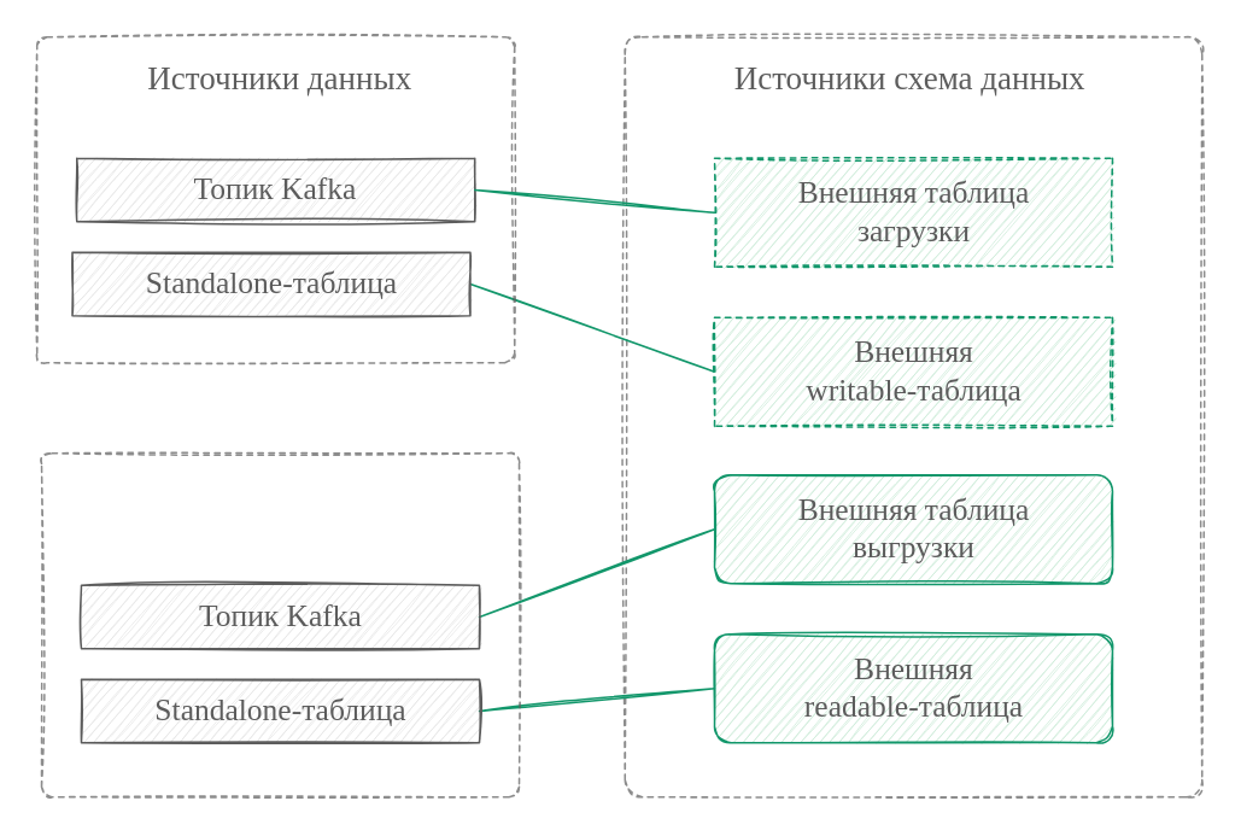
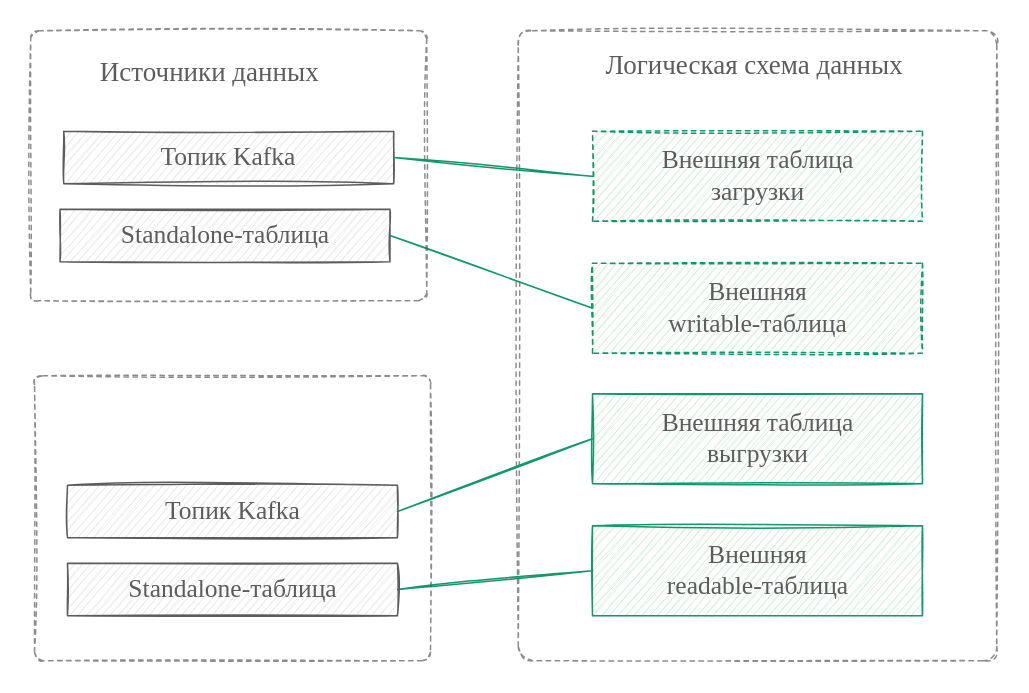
- <mxCell id="9" value="&lt;font color=&quot;#5c5c5c&quot; face=&quot;Comic Sans MS&quot; style=&quot;font-size: 18px&quot;&gt;&lt;span style=&quot;font-size: 18px&quot;&gt;Источники данных&lt;/span&gt;&lt;/font&gt;" style="text;html=1;strokeColor=none;fillColor=none;align=center;verticalAlign=middle;whiteSpace=wrap;rounded=0;fontSize=18;" parent="1" vertex="1"><mxGeometry x="42" y="33" width="225" height="20" as="geometry" /></mxCell>
+ <mxCell id="9" value="&lt;font color=&quot;#5c5c5c&quot; face=&quot;Comic Sans MS&quot; style=&quot;font-size: 18px&quot;&gt;&lt;span style=&quot;font-size: 18px&quot;&gt;Источники данных&lt;/span&gt;&lt;/font&gt;" style="text;html=1;strokeColor=none;fillColor=none;align=center;verticalAlign=middle;whiteSpace=wrap;rounded=0;fontSize=18;" parent="1" vertex="1"><mxGeometry x="27" y="38" width="225" height="20" as="geometry" /></mxCell>
- <mxCell id="6" value="&lt;font color=&quot;#5c5c5c&quot; face=&quot;Comic Sans MS&quot; style=&quot;font-size: 18px;&quot;&gt;&lt;span style=&quot;font-size: 18px;&quot;&gt;Источники схема данных&amp;nbsp;&lt;/span&gt;&lt;/font&gt;" style="text;html=1;strokeColor=none;fillColor=none;align=center;verticalAlign=middle;whiteSpace=wrap;rounded=0;fontSize=18;" parent="1" vertex="1"><mxGeometry x="349.5" y="33" width="310" height="20" as="geometry" /></mxCell>
+ <mxCell id="6" value="&lt;font color=&quot;#5c5c5c&quot; face=&quot;Comic Sans MS&quot; style=&quot;font-size: 18px;&quot;&gt;&lt;span style=&quot;font-size: 18px;&quot;&gt;Логическая схема данных&amp;nbsp;&lt;/span&gt;&lt;/font&gt;" style="text;html=1;strokeColor=none;fillColor=none;align=center;verticalAlign=middle;whiteSpace=wrap;rounded=0;fontSize=18;" parent="1" vertex="1"><mxGeometry x="349.5" y="33" width="310" height="20" as="geometry" /></mxCell>
- <mxCell id="10" value="&lt;font color=&quot;#5c5c5c&quot; style=&quot;font-size: 17px&quot;&gt;&lt;span style=&quot;font-size: 17px&quot;&gt;&lt;span style=&quot;font-size: 17px&quot;&gt;Внешняя таблица&lt;br&gt;выгрузки&lt;/span&gt;&lt;/span&gt;&lt;/font&gt;" style="whiteSpace=wrap;html=1;fontStyle=0;sketch=1;fontFamily=Comic Sans MS;strokeColor=#12976B;fillColor=#CCEBD8;fontSize=17;rounded=1;" parent="1" vertex="1"><mxGeometry x="394.5" y="262" width="220" height="60" as="geometry" /></mxCell>
+ <mxCell id="10" value="&lt;font color=&quot;#5c5c5c&quot; style=&quot;font-size: 17px&quot;&gt;&lt;span style=&quot;font-size: 17px&quot;&gt;&lt;span style=&quot;font-size: 17px&quot;&gt;Внешняя таблица&lt;br&gt;выгрузки&lt;/span&gt;&lt;/span&gt;&lt;/font&gt;" style="rounded=0;whiteSpace=wrap;html=1;fontStyle=0;sketch=1;fontFamily=Comic Sans MS;strokeColor=#12976B;fillColor=#CCEBD8;fontSize=17;" parent="1" vertex="1"><mxGeometry x="394.5" y="262" width="220" height="60" as="geometry" /></mxCell>
- <mxCell id="4" value="&lt;font color=&quot;#5c5c5c&quot;&gt;&lt;span&gt;&lt;span&gt;Внешняя &lt;br&gt;readable-таблица&lt;/span&gt;&lt;/span&gt;&lt;/font&gt;" style="whiteSpace=wrap;html=1;fontStyle=0;sketch=1;fontFamily=Comic Sans MS;strokeColor=#12976B;fillColor=#CCEBD8;fontSize=17;rounded=1;" parent="1" vertex="1"><mxGeometry x="394.5" y="350" width="220" height="60" as="geometry" /></mxCell>
+ <mxCell id="4" value="&lt;font color=&quot;#5c5c5c&quot;&gt;&lt;span&gt;&lt;span&gt;Внешняя &lt;br&gt;readable-таблица&lt;/span&gt;&lt;/span&gt;&lt;/font&gt;" style="rounded=0;whiteSpace=wrap;html=1;fontStyle=0;sketch=1;fontFamily=Comic Sans MS;strokeColor=#12976B;fillColor=#CCEBD8;fontSize=17;" parent="1" vertex="1"><mxGeometry x="394.5" y="350" width="220" height="60" as="geometry" /></mxCell>
